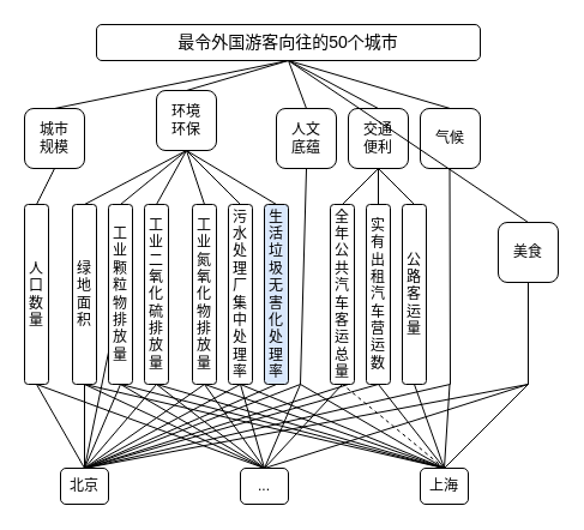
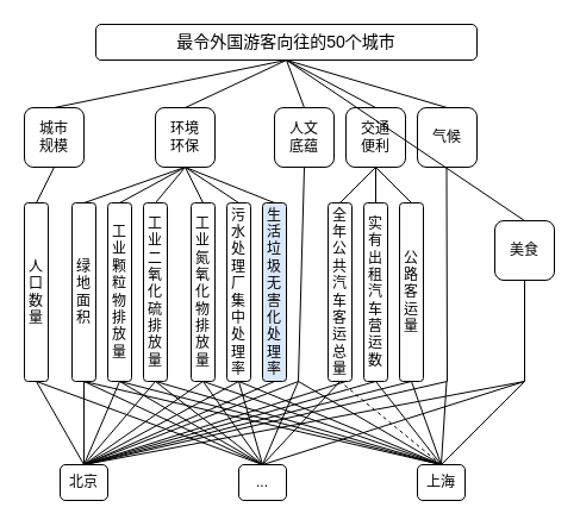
- <mxCell id="4" value="环境&lt;div&gt;环保&lt;/div&gt;" style="rounded=1;whiteSpace=wrap;html=1;" vertex="1" parent="1"><mxGeometry x="130" y="75" width="50" height="50" as="geometry" /></mxCell>
+ <mxCell id="4" value="环境&lt;div&gt;环保&lt;/div&gt;" style="rounded=1;whiteSpace=wrap;html=1;" vertex="1" parent="1"><mxGeometry x="130" y="90" width="50" height="50" as="geometry" /></mxCell>
- <mxCell id="70" value="" style="endArrow=none;html=1;rounded=0;exitX=0.5;exitY=0;exitDx=0;exitDy=0;" edge="1" parent="1" source="39" target="19"><mxGeometry width="50" height="50" relative="1" as="geometry"><mxPoint x="60" y="400" as="sourcePoint" /><mxPoint x="325" y="330" as="targetPoint" /></mxGeometry></mxCell>
+ <mxCell id="70" value="" style="endArrow=none;html=1;rounded=0;entryX=0.5;entryY=1;entryDx=0;entryDy=0;exitX=0.5;exitY=0;exitDx=0;exitDy=0;" edge="1" parent="1" source="39" target="33"><mxGeometry width="50" height="50" relative="1" as="geometry"><mxPoint x="60" y="400" as="sourcePoint" /><mxPoint x="325" y="330" as="targetPoint" /></mxGeometry></mxCell>
